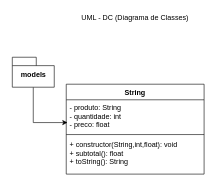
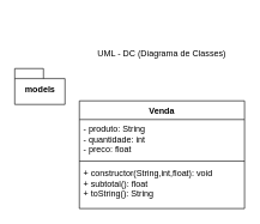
- <mxCell id="2" value="UML - DC (Diagrama de Classes)" style="text;html=1;strokeColor=none;fillColor=none;align=center;verticalAlign=middle;whiteSpace=wrap;rounded=0;" vertex="1" parent="1"><mxGeometry x="120" y="20" width="210" height="20" as="geometry" /></mxCell>
+ <mxCell id="2" value="UML - DC (Diagrama de Classes)" style="text;html=1;strokeColor=none;fillColor=none;align=center;verticalAlign=middle;whiteSpace=wrap;rounded=0;" vertex="1" parent="1"><mxGeometry x="120" y="65" width="210" height="20" as="geometry" /></mxCell>
- <mxCell id="5" value="String" style="swimlane;fontStyle=1;align=center;verticalAlign=top;childLayout=stackLayout;horizontal=1;startSize=26;horizontalStack=0;resizeParent=1;resizeParentMax=0;resizeLast=0;collapsible=1;marginBottom=0;" vertex="1" parent="1"><mxGeometry x="110" y="140" width="230" height="150" as="geometry" /></mxCell>
+ <mxCell id="5" value="Venda" style="swimlane;fontStyle=1;align=center;verticalAlign=top;childLayout=stackLayout;horizontal=1;startSize=26;horizontalStack=0;resizeParent=1;resizeParentMax=0;resizeLast=0;collapsible=1;marginBottom=0;" vertex="1" parent="1"><mxGeometry x="110" y="140" width="230" height="150" as="geometry" /></mxCell>
- <mxCell id="3" style="edgeStyle=orthogonalEdgeStyle;rounded=0;orthogonalLoop=1;jettySize=auto;html=1;exitX=0.5;exitY=1;exitDx=0;exitDy=0;exitPerimeter=0;entryX=0.009;entryY=0.704;entryDx=0;entryDy=0;entryPerimeter=0;" edge="1" parent="1" source="4" target="6"><mxGeometry relative="1" as="geometry" /></mxCell>
